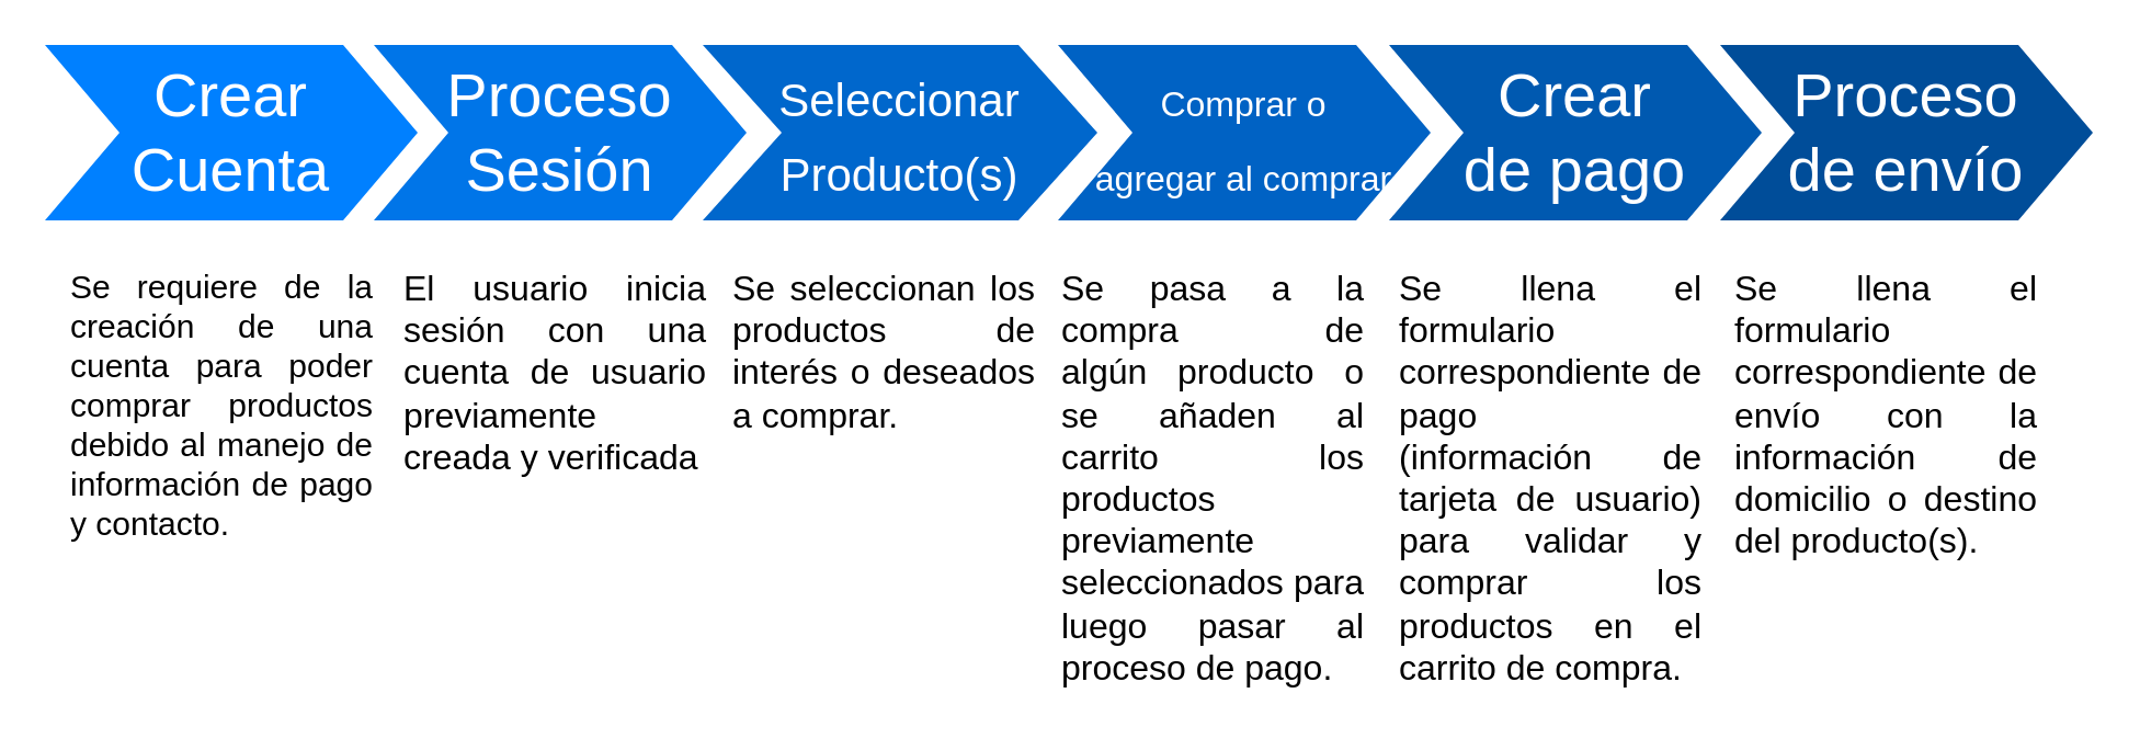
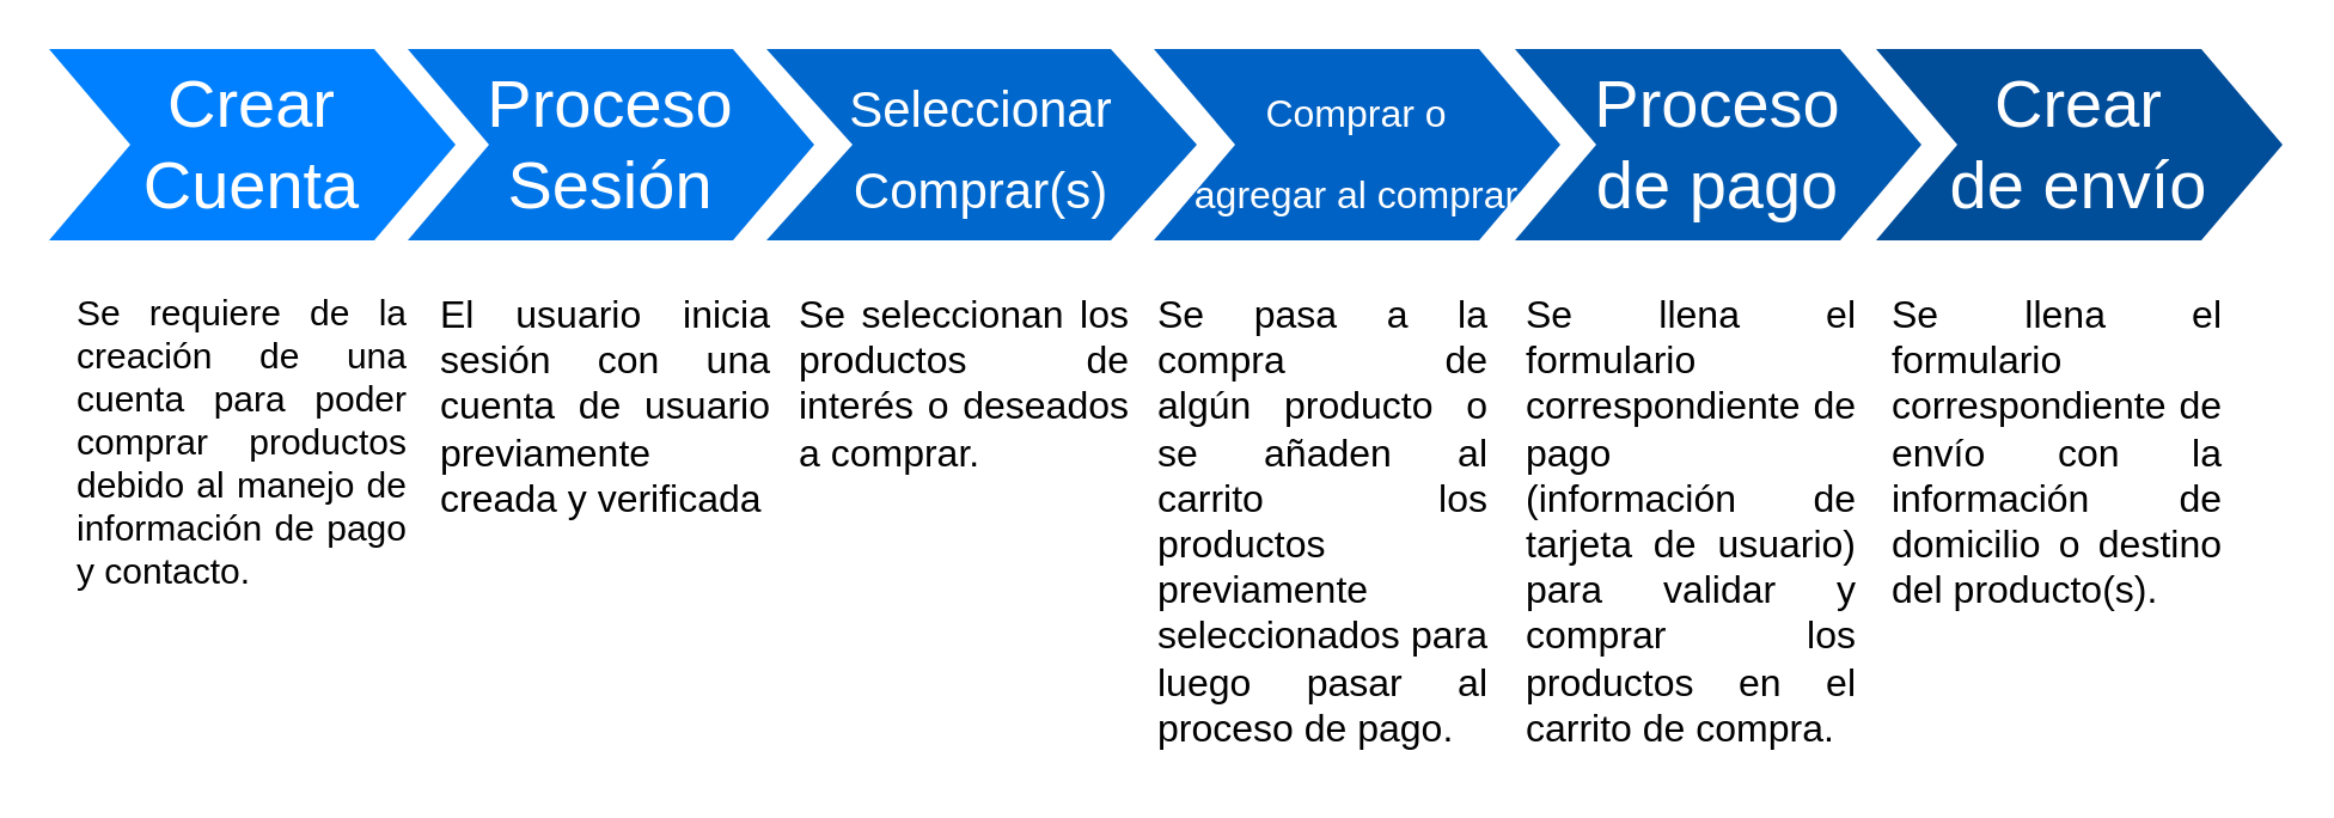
- <mxCell id="4" value="&lt;font style=&quot;line-height: 0% ; font-size: 21px&quot;&gt;Seleccionar Producto(s)&lt;/font&gt;" style="shape=step;whiteSpace=wrap;html=1;fontSize=28;fillColor=#0067CC;fontColor=#FFFFFF;strokeColor=none;" parent="1" vertex="1"><mxGeometry x="320" y="20" width="180" height="80" as="geometry" /></mxCell>
+ <mxCell id="4" value="&lt;font style=&quot;line-height: 0% ; font-size: 21px&quot;&gt;Seleccionar Comprar(s)&lt;/font&gt;" style="shape=step;whiteSpace=wrap;html=1;fontSize=28;fillColor=#0067CC;fontColor=#FFFFFF;strokeColor=none;" parent="1" vertex="1"><mxGeometry x="320" y="20" width="180" height="80" as="geometry" /></mxCell>
- <mxCell id="6" value="Crear&lt;br&gt;de pago" style="shape=step;whiteSpace=wrap;html=1;fontSize=28;fillColor=#0059B0;fontColor=#FFFFFF;strokeColor=none;" parent="1" vertex="1"><mxGeometry x="633" y="20" width="170" height="80" as="geometry" /></mxCell>
+ <mxCell id="6" value="Proceso&lt;br&gt;de pago" style="shape=step;whiteSpace=wrap;html=1;fontSize=28;fillColor=#0059B0;fontColor=#FFFFFF;strokeColor=none;" parent="1" vertex="1"><mxGeometry x="633" y="20" width="170" height="80" as="geometry" /></mxCell>
- <mxCell id="7" value="Proceso&lt;br&gt;de envío" style="shape=step;whiteSpace=wrap;html=1;fontSize=28;fillColor=#004D99;fontColor=#FFFFFF;strokeColor=none;" parent="1" vertex="1"><mxGeometry x="784" y="20" width="170" height="80" as="geometry" /></mxCell>
+ <mxCell id="7" value="Crear&lt;br&gt;de envío" style="shape=step;whiteSpace=wrap;html=1;fontSize=28;fillColor=#004D99;fontColor=#FFFFFF;strokeColor=none;" parent="1" vertex="1"><mxGeometry x="784" y="20" width="170" height="80" as="geometry" /></mxCell>
